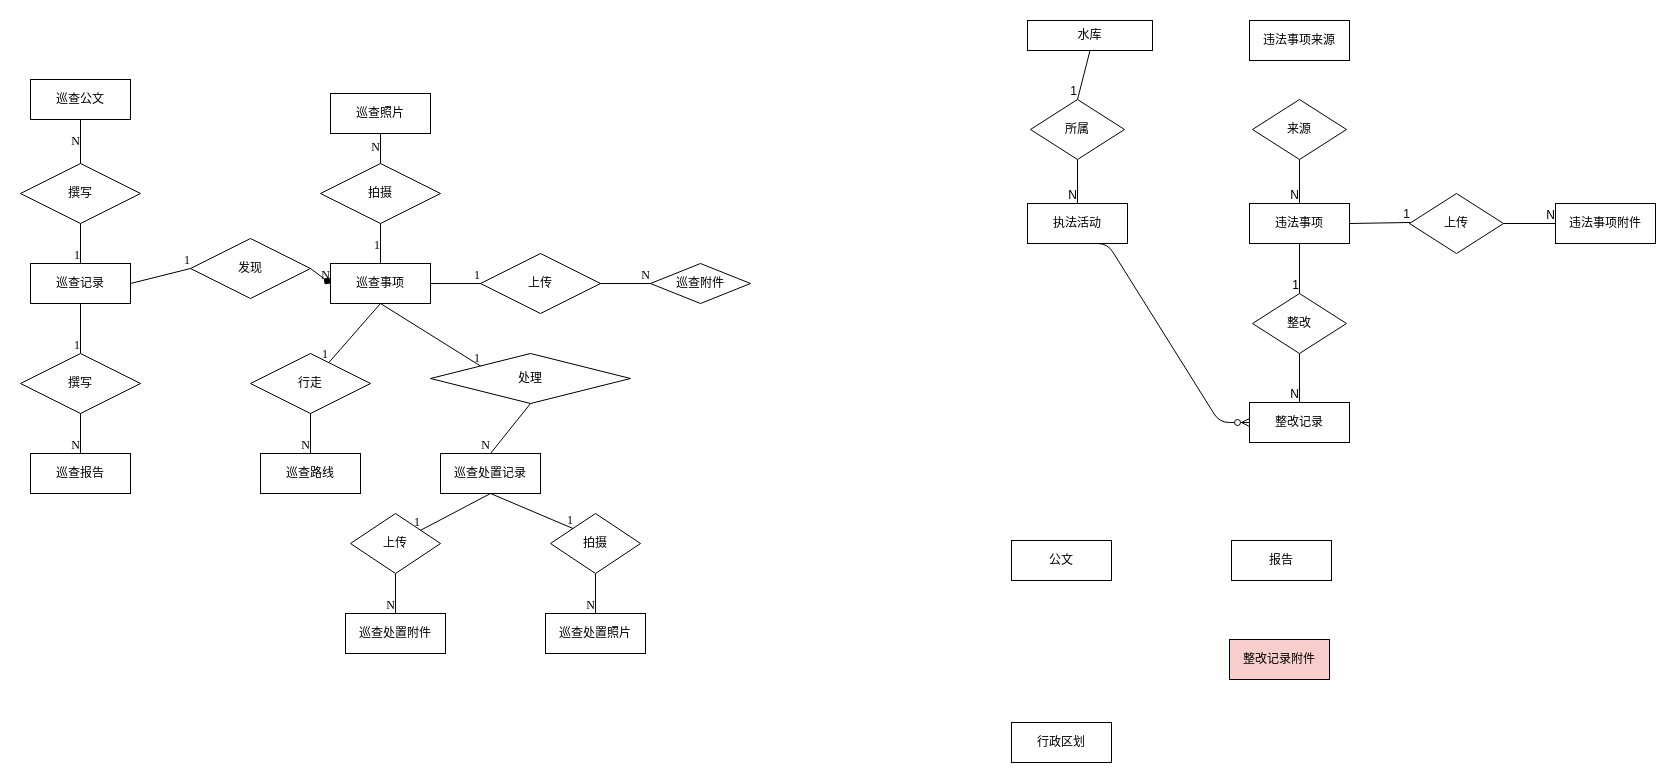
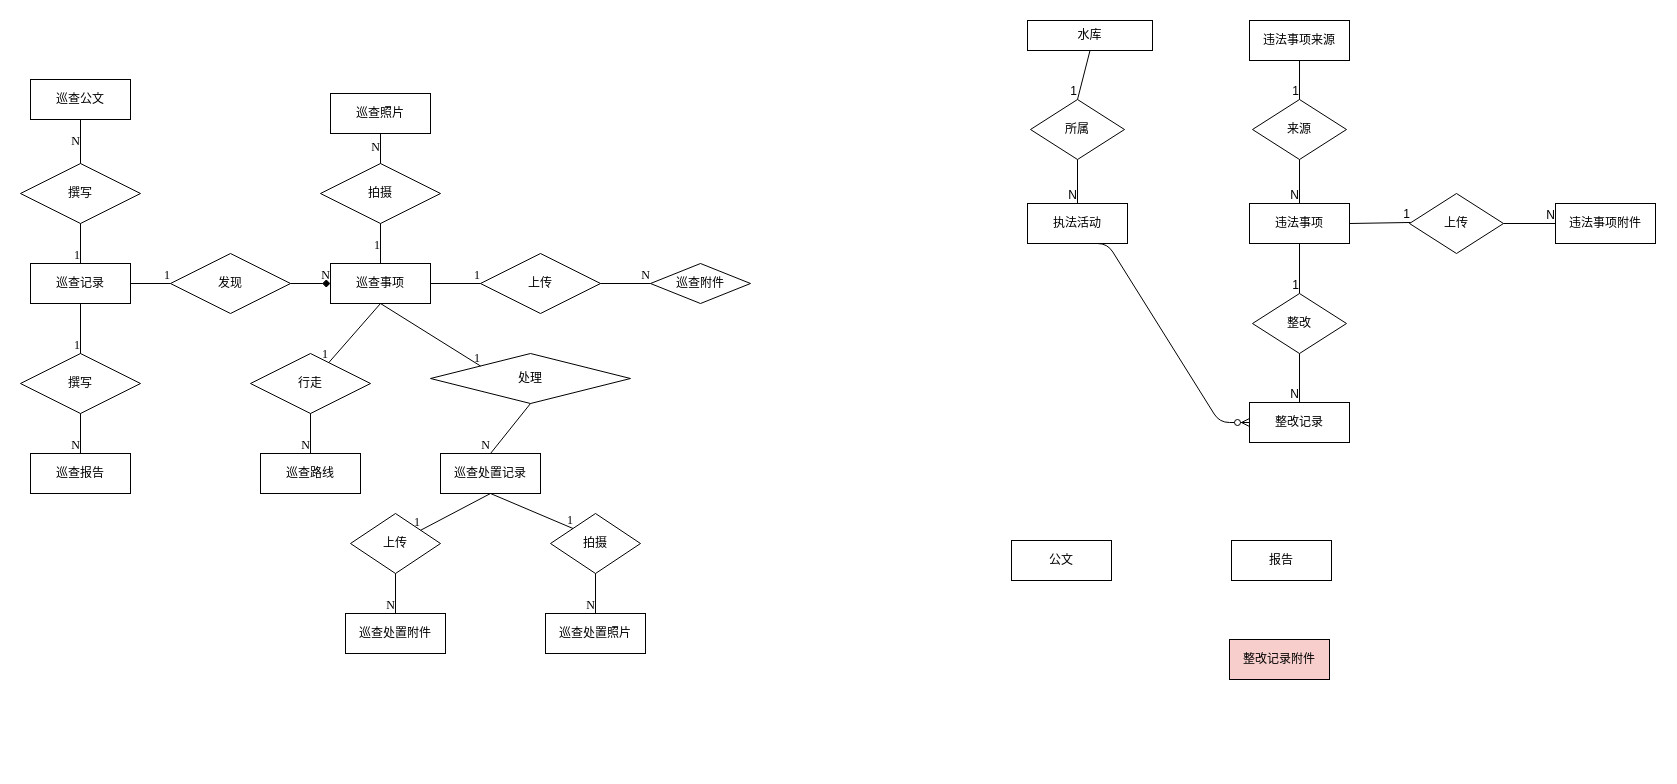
+ <mxCell id="73" value="" style="endArrow=none;html=1;rounded=0;exitX=0.5;exitY=1;exitDx=0;exitDy=0;" edge="1" parent="1" source="66" target="72"><mxGeometry relative="1" as="geometry"><mxPoint x="1367" y="118" as="sourcePoint" /><mxPoint x="1527" y="118" as="targetPoint" /></mxGeometry></mxCell>
+ <mxCell id="74" value="1" style="resizable=0;html=1;align=right;verticalAlign=bottom;" connectable="0" vertex="1" parent="73"><mxGeometry x="1" relative="1" as="geometry" /></mxCell>
- <mxCell id="12" value="发现" style="shape=rhombus;perimeter=rhombusPerimeter;whiteSpace=wrap;html=1;align=center;fontFamily=仿宋;" parent="1" vertex="1"><mxGeometry x="190" y="238" width="120" height="60" as="geometry" /></mxCell>
+ <mxCell id="12" value="发现" style="shape=rhombus;perimeter=rhombusPerimeter;whiteSpace=wrap;html=1;align=center;fontFamily=仿宋;" parent="1" vertex="1"><mxGeometry x="170" y="253" width="120" height="60" as="geometry" /></mxCell>
- <mxCell id="65" value="行政区划" style="whiteSpace=wrap;html=1;align=center;" vertex="1" parent="1"><mxGeometry x="1011" y="722" width="100" height="40" as="geometry" /></mxCell>
